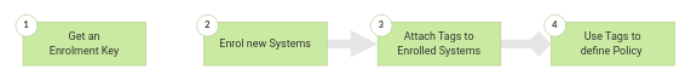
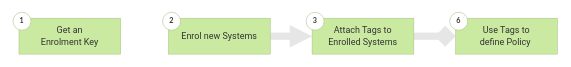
- <mxCell id="11" value="4" style="ellipse;whiteSpace=wrap;html=1;aspect=fixed;strokeColor=#ADC789;fontFamily=Lato;fontSize=12;fontStyle=1;fontColor=#333333;" vertex="1" parent="1"><mxGeometry x="750" y="20" width="30" height="30" as="geometry" /></mxCell>
+ <mxCell id="11" value="6" style="ellipse;whiteSpace=wrap;html=1;aspect=fixed;strokeColor=#ADC789;fontFamily=Lato;fontSize=12;fontStyle=1;fontColor=#333333;" vertex="1" parent="1"><mxGeometry x="750" y="20" width="30" height="30" as="geometry" /></mxCell>
